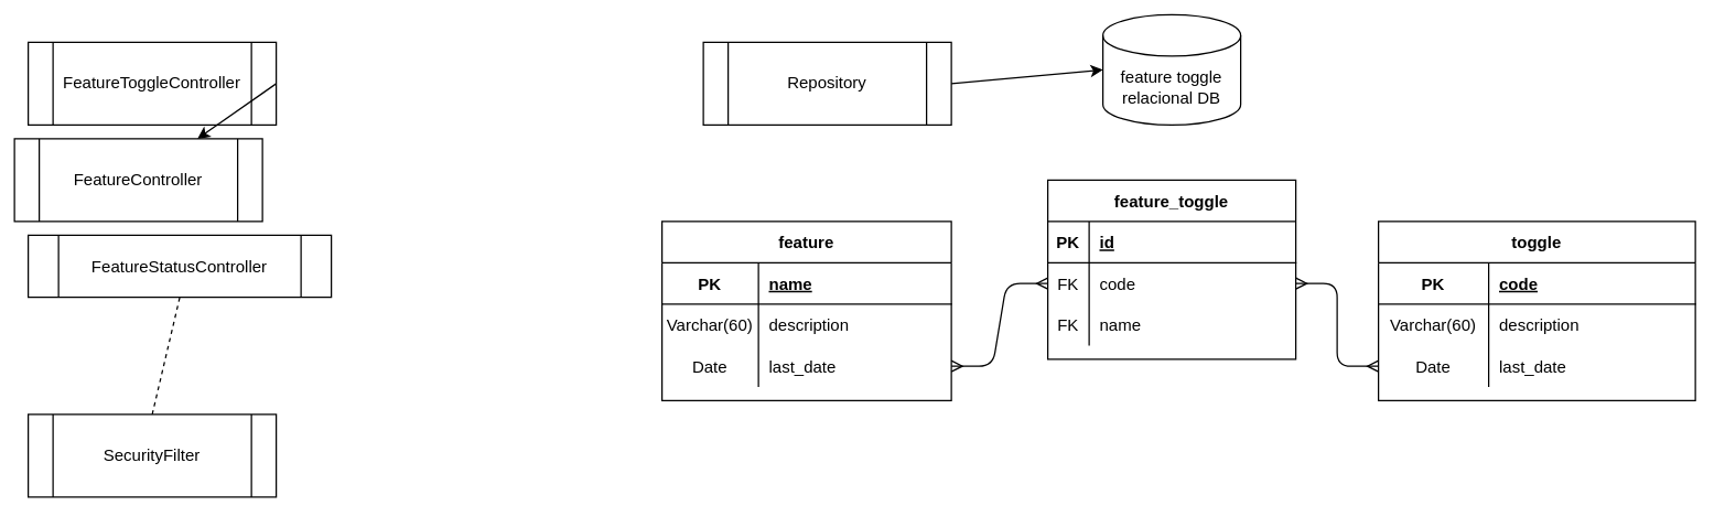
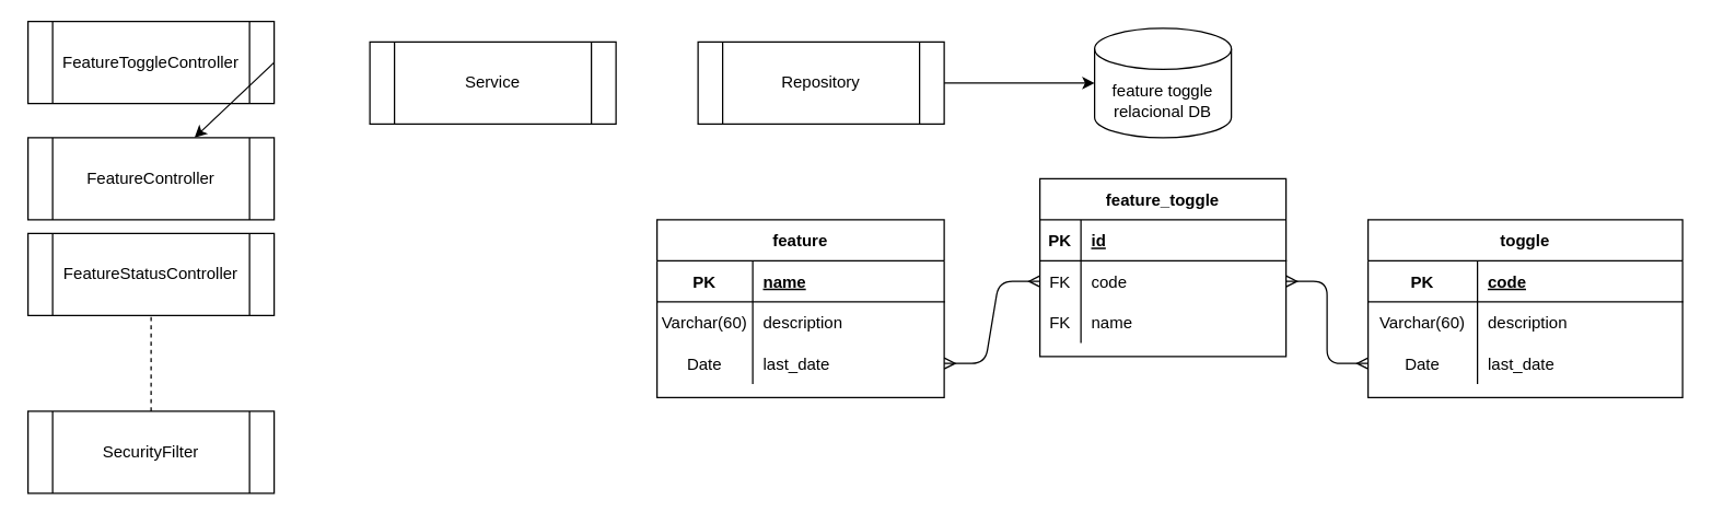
- <mxCell id="2" value="feature toggle relacional DB" style="shape=cylinder3;whiteSpace=wrap;html=1;boundedLbl=1;backgroundOutline=1;size=15;" parent="1" vertex="1"><mxGeometry x="800" y="10" width="100" height="80" as="geometry" /></mxCell>
+ <mxCell id="2" value="feature toggle relacional DB" style="shape=cylinder3;whiteSpace=wrap;html=1;boundedLbl=1;backgroundOutline=1;size=15;" parent="1" vertex="1"><mxGeometry x="800" y="20" width="100" height="80" as="geometry" /></mxCell>
- <mxCell id="35" value="FeatureToggleController" style="shape=process;whiteSpace=wrap;html=1;backgroundOutline=1;" parent="1" vertex="1"><mxGeometry x="20" y="30" width="180" height="60" as="geometry" /></mxCell>
+ <mxCell id="35" value="FeatureToggleController" style="shape=process;whiteSpace=wrap;html=1;backgroundOutline=1;" parent="1" vertex="1"><mxGeometry x="20" y="15" width="180" height="60" as="geometry" /></mxCell>
+ <mxCell id="37" value="Service" style="shape=process;whiteSpace=wrap;html=1;backgroundOutline=1;" parent="1" vertex="1"><mxGeometry x="270" y="30" width="180" height="60" as="geometry" /></mxCell>
- <mxCell id="42" value="FeatureController" style="shape=process;whiteSpace=wrap;html=1;backgroundOutline=1;" vertex="1" parent="1"><mxGeometry x="10" y="100" width="180" height="60" as="geometry" /></mxCell>
+ <mxCell id="42" value="FeatureController" style="shape=process;whiteSpace=wrap;html=1;backgroundOutline=1;" vertex="1" parent="1"><mxGeometry x="20" y="100" width="180" height="60" as="geometry" /></mxCell>
- <mxCell id="43" value="FeatureStatusController" style="shape=process;whiteSpace=wrap;html=1;backgroundOutline=1;" vertex="1" parent="1"><mxGeometry x="20" y="170" width="220" height="45" as="geometry" /></mxCell>
+ <mxCell id="43" value="FeatureStatusController" style="shape=process;whiteSpace=wrap;html=1;backgroundOutline=1;" vertex="1" parent="1"><mxGeometry x="20" y="170" width="180" height="60" as="geometry" /></mxCell>
